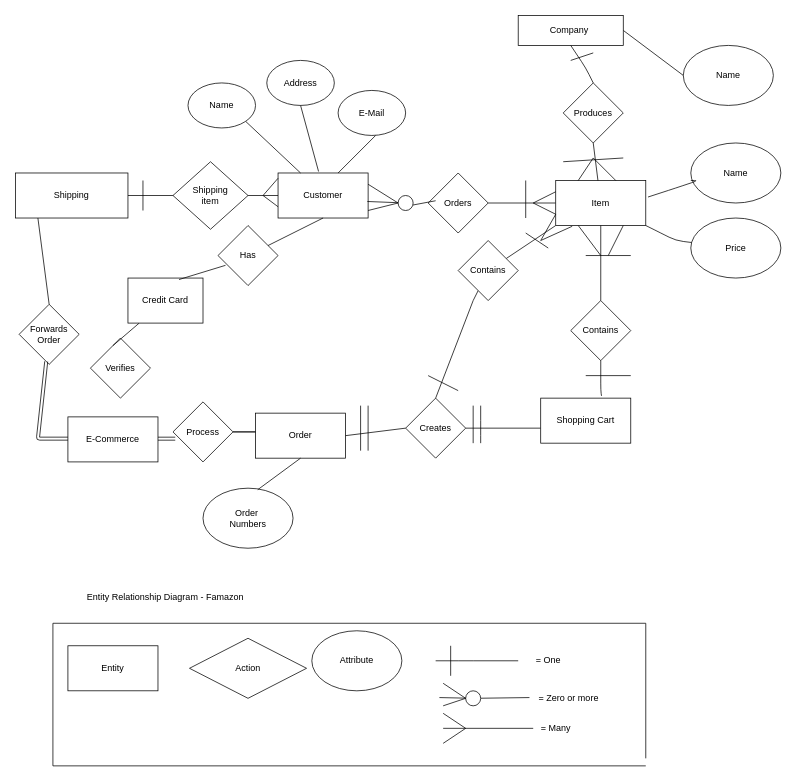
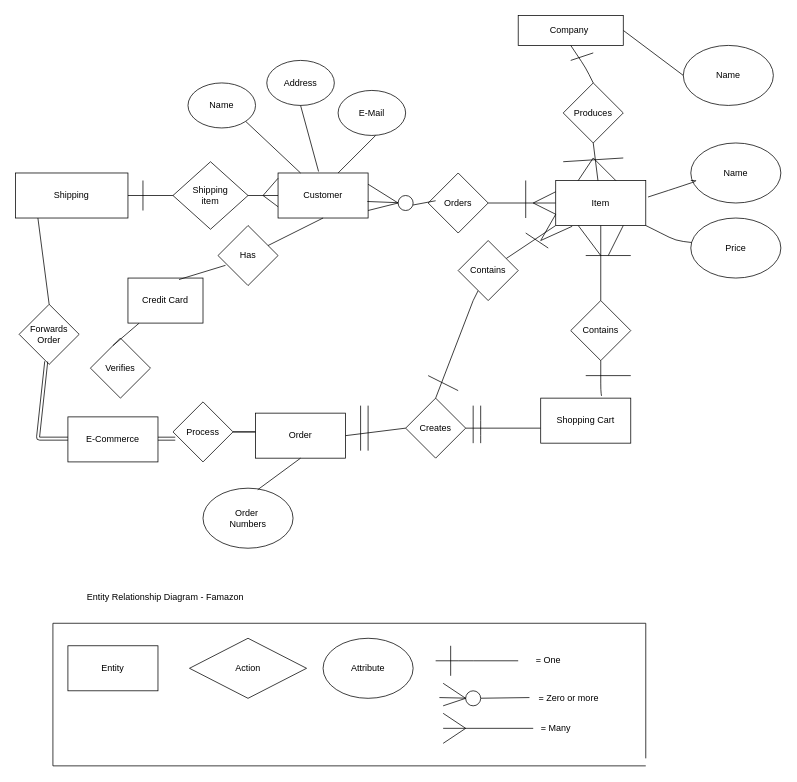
- <mxCell id="81" value="Attribute" style="ellipse;whiteSpace=wrap;html=1;" vertex="1" parent="1"><mxGeometry x="415" y="840" width="120" height="80" as="geometry" /></mxCell>
+ <mxCell id="81" value="Attribute" style="ellipse;whiteSpace=wrap;html=1;" vertex="1" parent="1"><mxGeometry x="430" y="850" width="120" height="80" as="geometry" /></mxCell>
